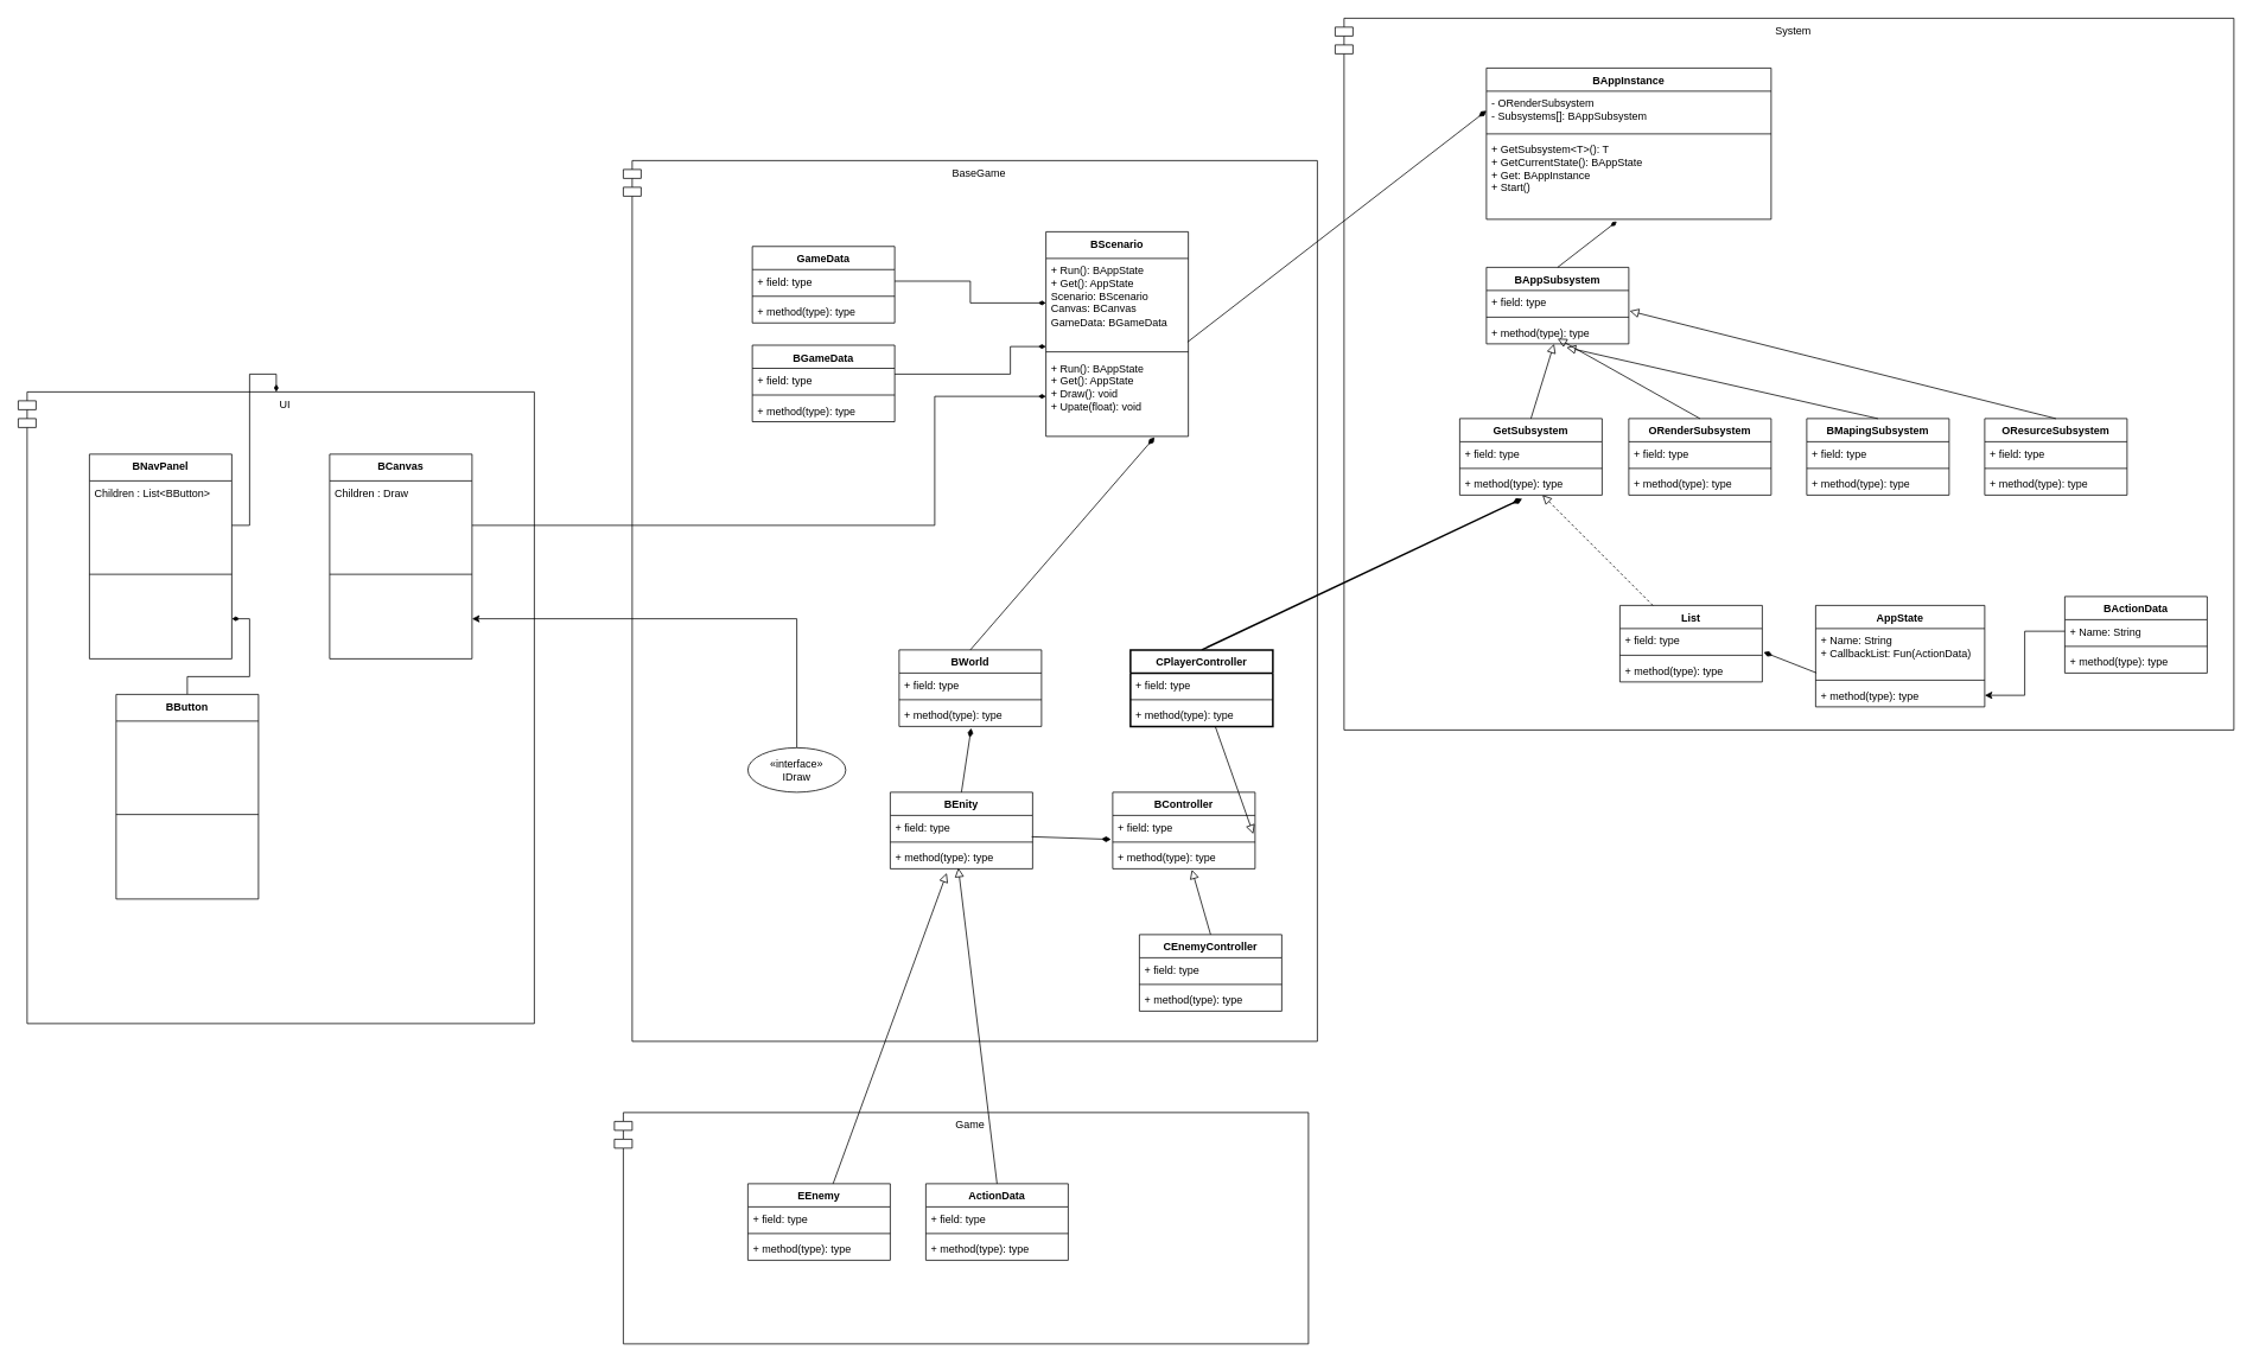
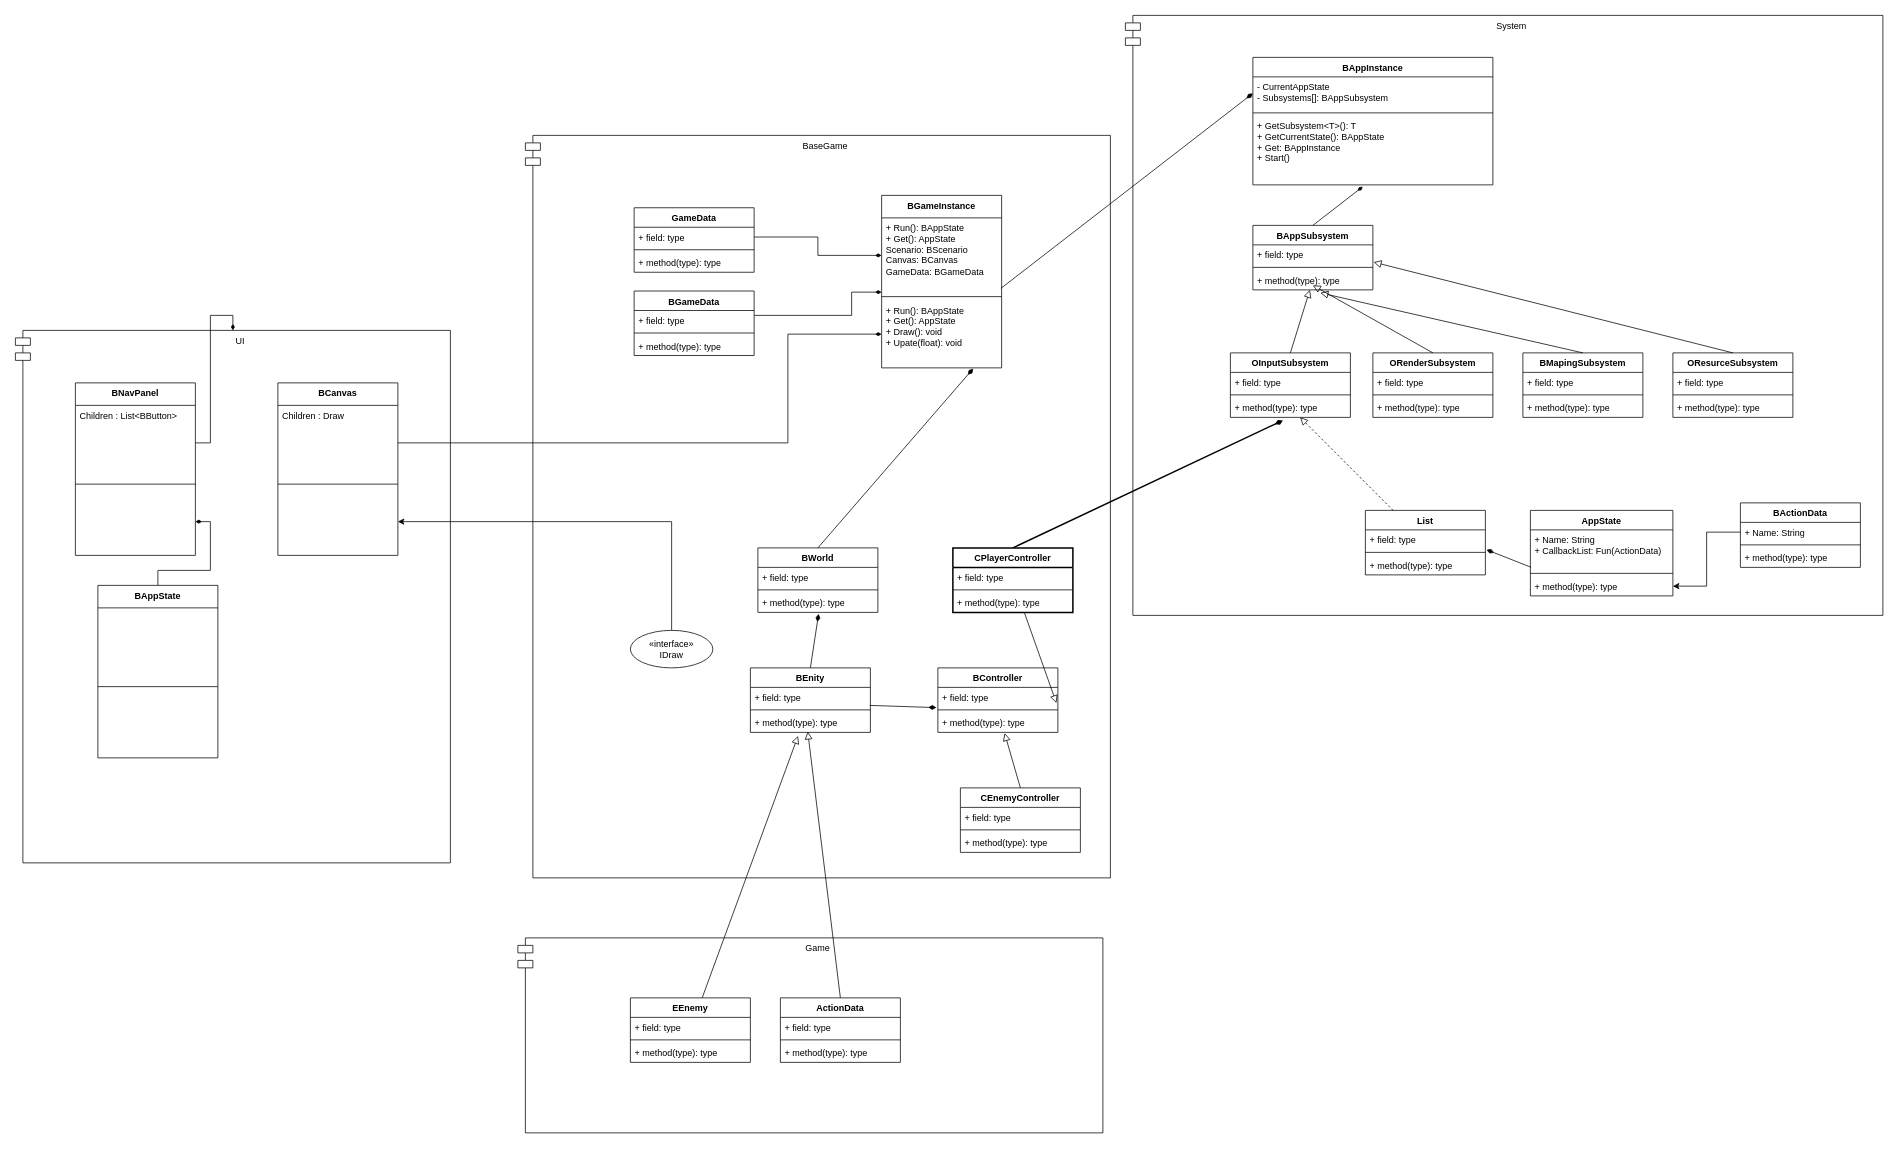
- <mxCell id="7" value="- ORenderSubsystem&lt;div&gt;- Subsystems[]: BAppSubsystem&lt;/div&gt;" style="text;strokeColor=none;fillColor=none;align=left;verticalAlign=top;spacingLeft=4;spacingRight=4;overflow=hidden;rotatable=0;points=[[0,0.5],[1,0.5]];portConstraint=eastwest;whiteSpace=wrap;html=1;" parent="6" vertex="1"><mxGeometry y="26" width="320" height="44" as="geometry" /></mxCell>
+ <mxCell id="7" value="- CurrentAppState&lt;div&gt;- Subsystems[]: BAppSubsystem&lt;/div&gt;" style="text;strokeColor=none;fillColor=none;align=left;verticalAlign=top;spacingLeft=4;spacingRight=4;overflow=hidden;rotatable=0;points=[[0,0.5],[1,0.5]];portConstraint=eastwest;whiteSpace=wrap;html=1;" parent="6" vertex="1"><mxGeometry y="26" width="320" height="44" as="geometry" /></mxCell>
- <mxCell id="10" value="&lt;div&gt;BScenario&lt;/div&gt;&lt;div&gt;&lt;br&gt;&lt;/div&gt;" style="swimlane;fontStyle=1;align=center;verticalAlign=top;childLayout=stackLayout;horizontal=1;startSize=30;horizontalStack=0;resizeParent=1;resizeParentMax=0;resizeLast=0;collapsible=1;marginBottom=0;whiteSpace=wrap;html=1;" parent="1" vertex="1"><mxGeometry x="1175" y="260" width="160" height="230" as="geometry"><mxRectangle x="160" y="120" width="70" height="30" as="alternateBounds" /></mxGeometry></mxCell>
+ <mxCell id="10" value="&lt;div&gt;BGameInstance&lt;/div&gt;&lt;div&gt;&lt;br&gt;&lt;/div&gt;" style="swimlane;fontStyle=1;align=center;verticalAlign=top;childLayout=stackLayout;horizontal=1;startSize=30;horizontalStack=0;resizeParent=1;resizeParentMax=0;resizeLast=0;collapsible=1;marginBottom=0;whiteSpace=wrap;html=1;" parent="1" vertex="1"><mxGeometry x="1175" y="260" width="160" height="230" as="geometry"><mxRectangle x="160" y="120" width="70" height="30" as="alternateBounds" /></mxGeometry></mxCell>
- <mxCell id="29" value="GetSubsystem" style="swimlane;fontStyle=1;align=center;verticalAlign=top;childLayout=stackLayout;horizontal=1;startSize=26;horizontalStack=0;resizeParent=1;resizeParentMax=0;resizeLast=0;collapsible=1;marginBottom=0;whiteSpace=wrap;html=1;" parent="1" vertex="1"><mxGeometry x="1640" y="470" width="160" height="86" as="geometry" /></mxCell>
+ <mxCell id="29" value="OInputSubsystem" style="swimlane;fontStyle=1;align=center;verticalAlign=top;childLayout=stackLayout;horizontal=1;startSize=26;horizontalStack=0;resizeParent=1;resizeParentMax=0;resizeLast=0;collapsible=1;marginBottom=0;whiteSpace=wrap;html=1;" parent="1" vertex="1"><mxGeometry x="1640" y="470" width="160" height="86" as="geometry" /></mxCell>
- <mxCell id="101" value="&lt;div&gt;BButton&lt;/div&gt;" style="swimlane;fontStyle=1;align=center;verticalAlign=top;childLayout=stackLayout;horizontal=1;startSize=30;horizontalStack=0;resizeParent=1;resizeParentMax=0;resizeLast=0;collapsible=1;marginBottom=0;whiteSpace=wrap;html=1;" vertex="1" parent="1"><mxGeometry x="130" y="780" width="160" height="230" as="geometry"><mxRectangle x="160" y="120" width="70" height="30" as="alternateBounds" /></mxGeometry></mxCell>
+ <mxCell id="101" value="&lt;div&gt;BAppState&lt;/div&gt;" style="swimlane;fontStyle=1;align=center;verticalAlign=top;childLayout=stackLayout;horizontal=1;startSize=30;horizontalStack=0;resizeParent=1;resizeParentMax=0;resizeLast=0;collapsible=1;marginBottom=0;whiteSpace=wrap;html=1;" vertex="1" parent="1"><mxGeometry x="130" y="780" width="160" height="230" as="geometry"><mxRectangle x="160" y="120" width="70" height="30" as="alternateBounds" /></mxGeometry></mxCell>
